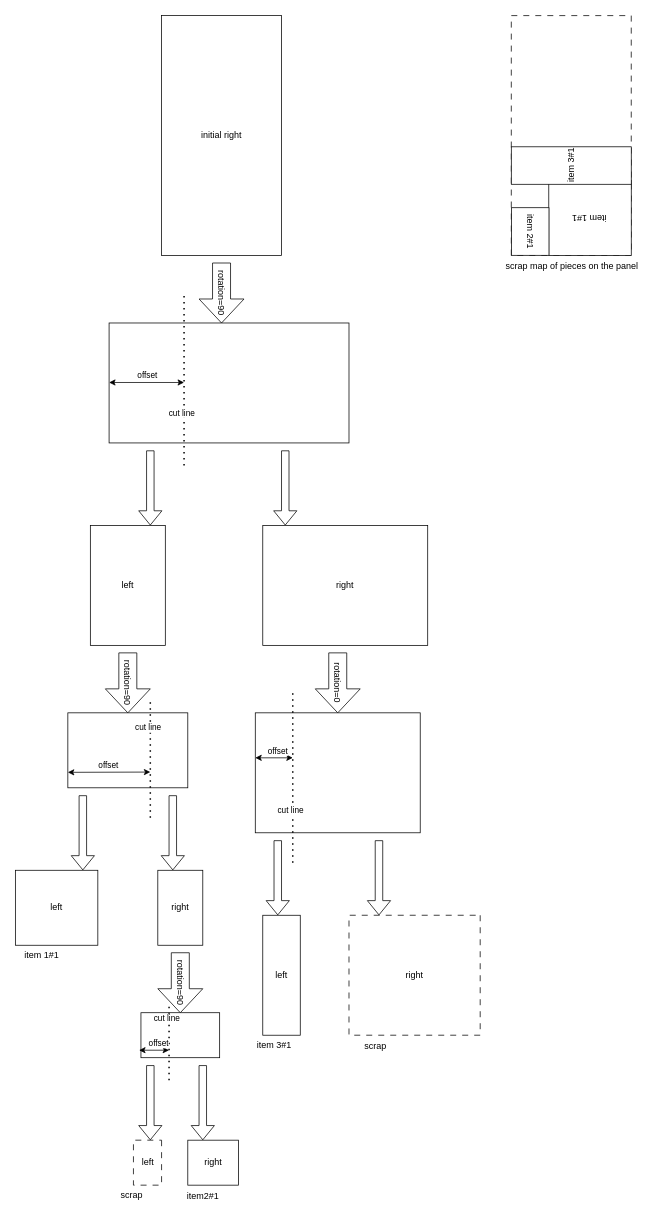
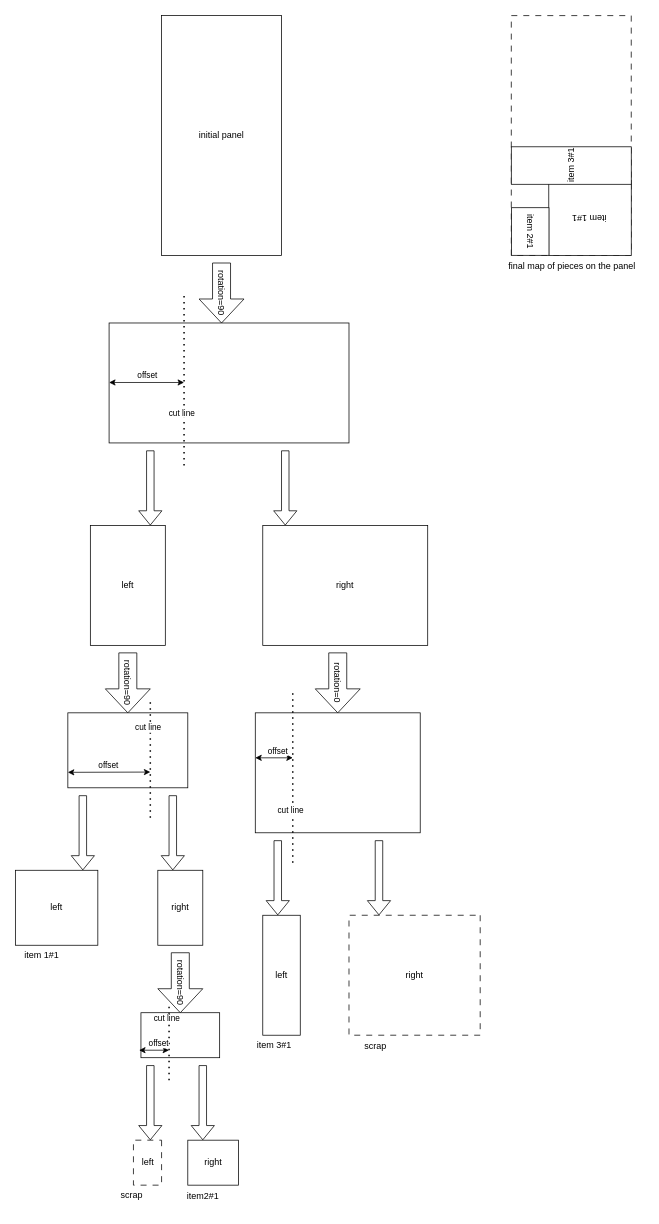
- <mxCell id="3" value="initial right" style="rounded=0;whiteSpace=wrap;html=1;direction=south;" vertex="1" parent="1"><mxGeometry x="215" y="20" width="160" height="320" as="geometry" /></mxCell>
+ <mxCell id="3" value="initial panel" style="rounded=0;whiteSpace=wrap;html=1;direction=south;" vertex="1" parent="1"><mxGeometry x="215" y="20" width="160" height="320" as="geometry" /></mxCell>
- <mxCell id="52" value="scrap map of pieces on the panel" style="text;html=1;align=center;verticalAlign=middle;resizable=0;points=[];autosize=1;strokeColor=none;fillColor=none;" vertex="1" parent="1"><mxGeometry x="666.5" y="340" width="190" height="30" as="geometry" /></mxCell>
+ <mxCell id="52" value="final map of pieces on the panel" style="text;html=1;align=center;verticalAlign=middle;resizable=0;points=[];autosize=1;strokeColor=none;fillColor=none;" vertex="1" parent="1"><mxGeometry x="666.5" y="340" width="190" height="30" as="geometry" /></mxCell>
